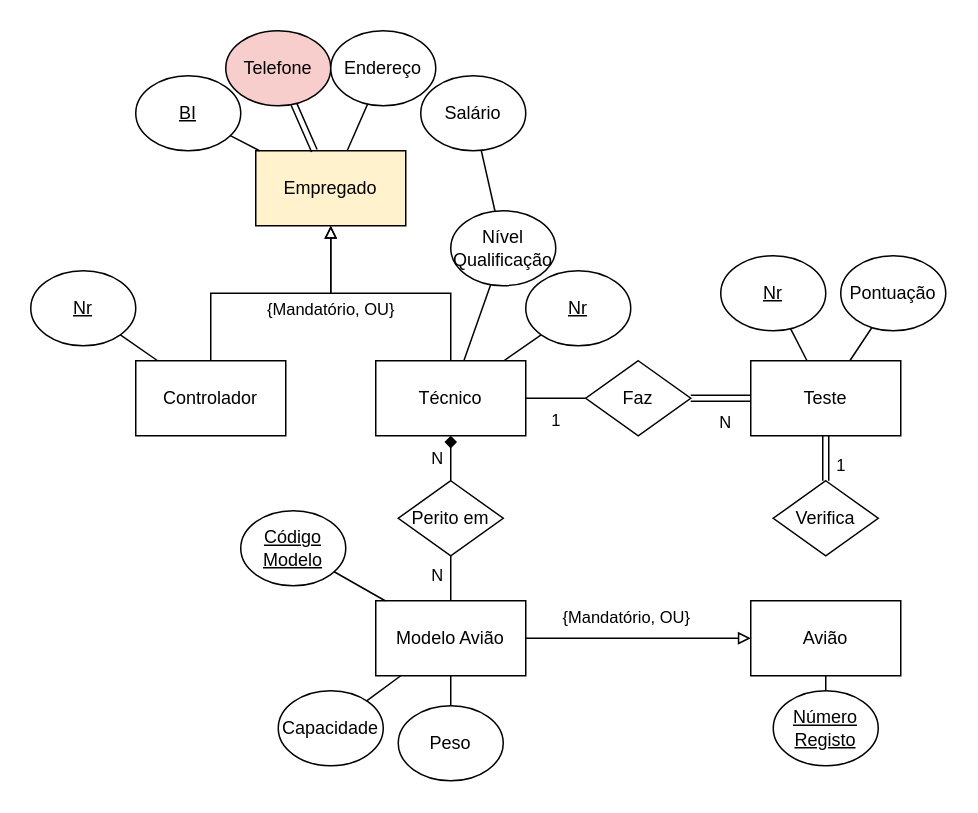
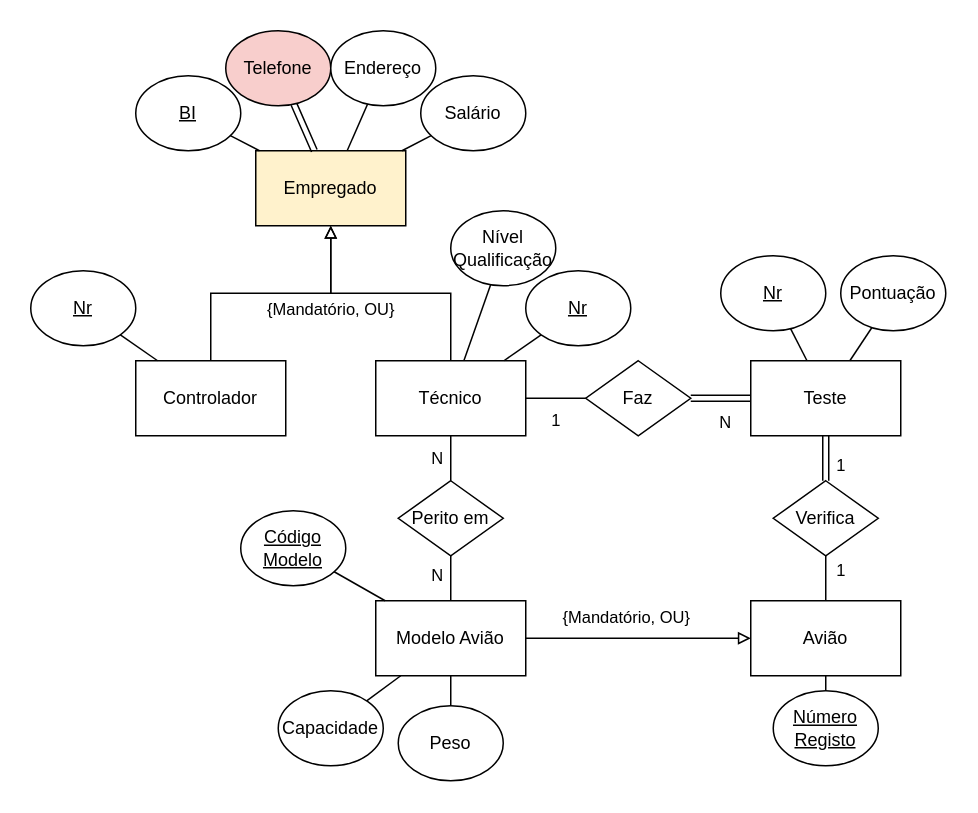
- <mxCell id="25" style="rounded=0;orthogonalLoop=1;jettySize=auto;html=1;endArrow=none;startFill=0;" edge="1" parent="1" source="26" target="30"><mxGeometry relative="1" as="geometry" /></mxCell>
+ <mxCell id="25" style="rounded=0;orthogonalLoop=1;jettySize=auto;html=1;endArrow=none;startFill=0;" edge="1" parent="1" source="26" target="14"><mxGeometry relative="1" as="geometry" /></mxCell>
- <mxCell id="35" style="edgeStyle=orthogonalEdgeStyle;rounded=0;orthogonalLoop=1;jettySize=auto;html=1;entryX=0.5;entryY=1;entryDx=0;entryDy=0;endArrow=diamond;startFill=0;" edge="1" parent="1" source="39" target="17"><mxGeometry relative="1" as="geometry" /></mxCell>
+ <mxCell id="35" style="edgeStyle=orthogonalEdgeStyle;rounded=0;orthogonalLoop=1;jettySize=auto;html=1;entryX=0.5;entryY=1;entryDx=0;entryDy=0;endArrow=none;startFill=0;" edge="1" parent="1" source="39" target="17"><mxGeometry relative="1" as="geometry" /></mxCell>
+ <mxCell id="49" value="1" style="rounded=0;orthogonalLoop=1;jettySize=auto;html=1;endArrow=none;startFill=0;" edge="1" parent="1" source="50" target="2"><mxGeometry x="-0.333" y="10" relative="1" as="geometry"><mxPoint as="offset" /></mxGeometry></mxCell>
